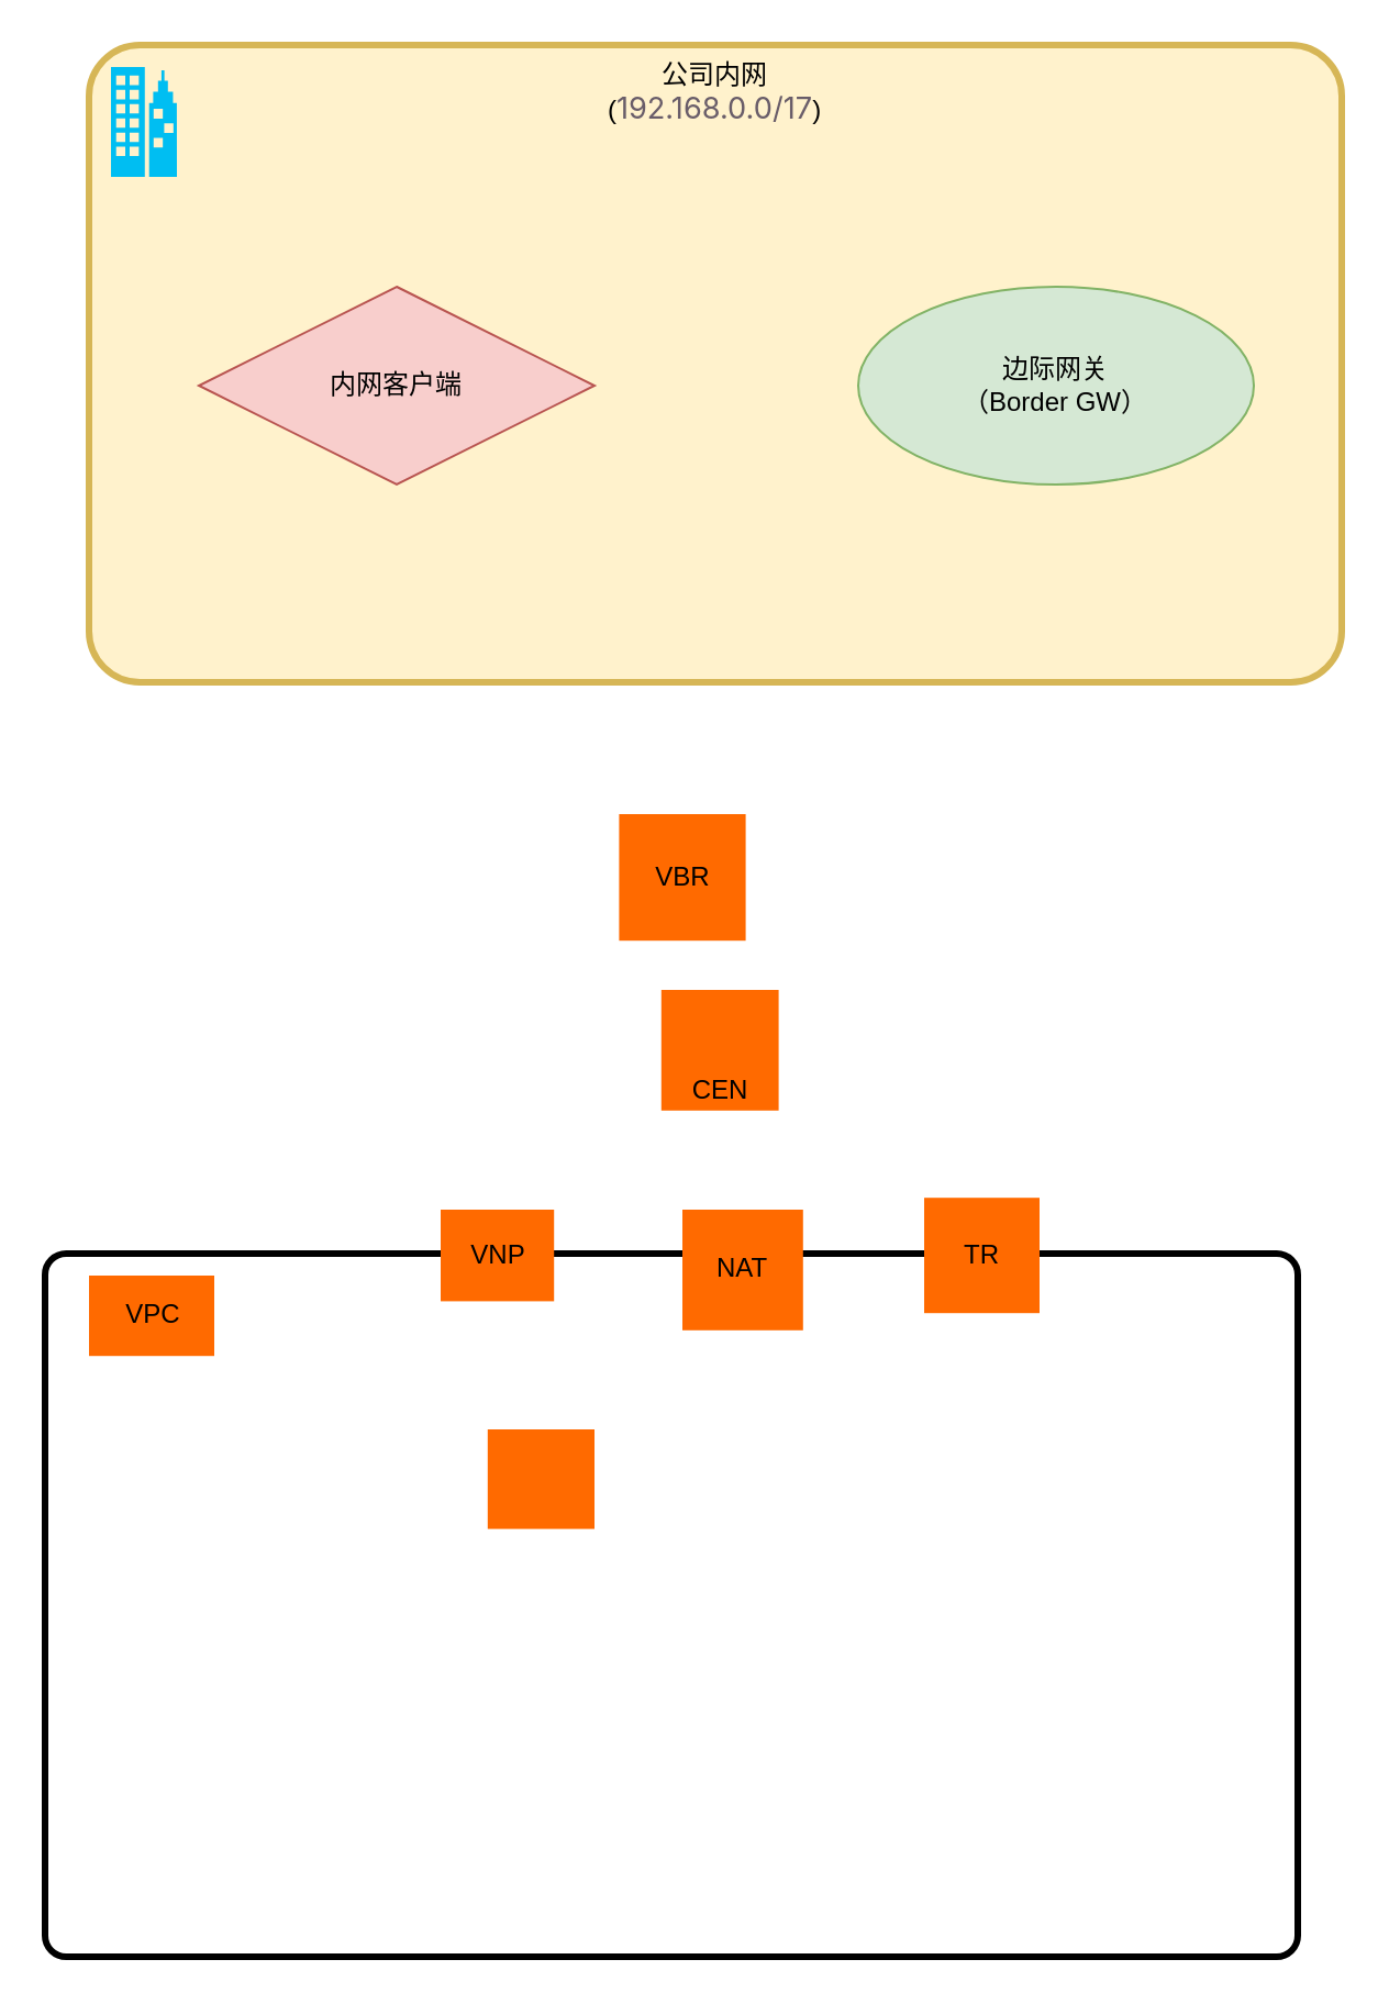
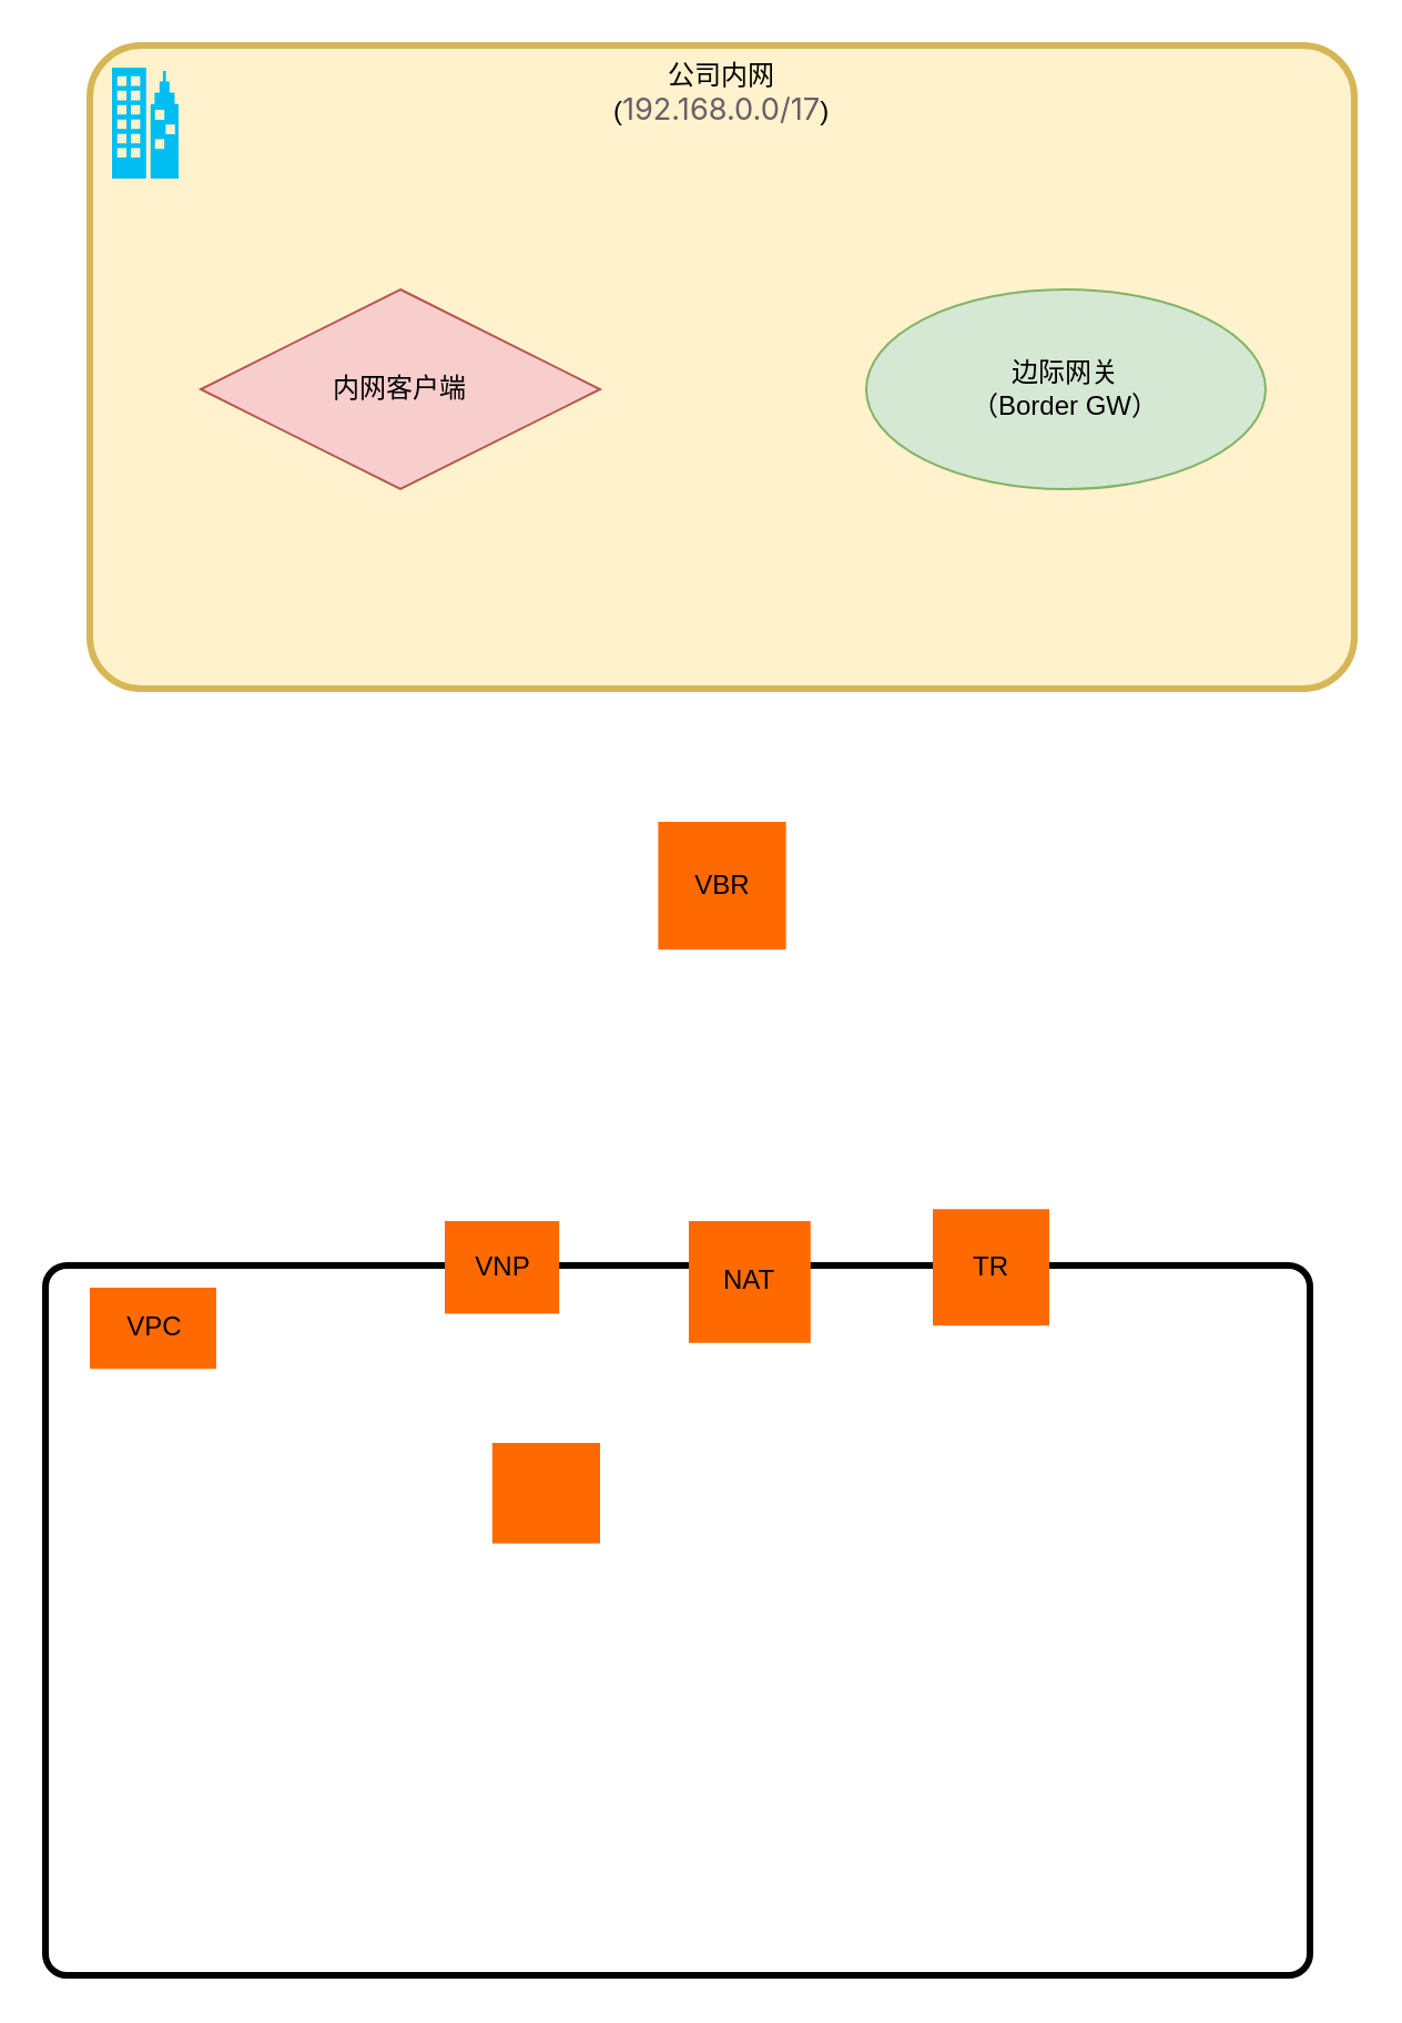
- <mxCell id="10" value="VBR" style="points=[];aspect=fixed;html=1;align=center;shadow=0;dashed=0;fillColor=#FF6A00;strokeColor=none;shape=mxgraph.alibaba_cloud.vbr_virtual_border_router;" vertex="1" parent="1"><mxGeometry x="281.2" y="370" width="57.6" height="57.6" as="geometry" /></mxCell>
+ <mxCell id="10" value="VBR" style="points=[];aspect=fixed;html=1;align=center;shadow=0;dashed=0;fillColor=#FF6A00;strokeColor=none;shape=mxgraph.alibaba_cloud.vbr_virtual_border_router;" vertex="1" parent="1"><mxGeometry x="296.2" y="370" width="57.6" height="57.6" as="geometry" /></mxCell>
- <mxCell id="9" value="CEN" style="points=[];aspect=fixed;html=1;align=center;shadow=0;dashed=0;fillColor=#FF6A00;strokeColor=none;shape=mxgraph.alibaba_cloud.cen_cloud_enterprise_network;verticalAlign=bottom;" vertex="1" parent="1"><mxGeometry x="300.4" y="450" width="53.4" height="54.9" as="geometry" /></mxCell>
